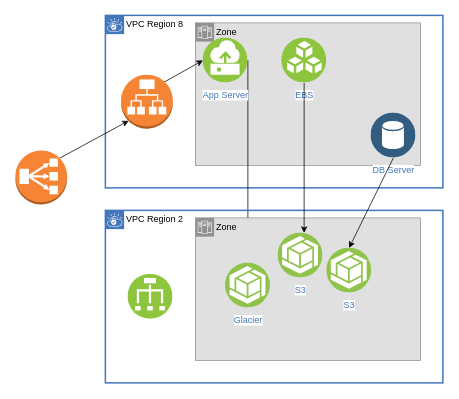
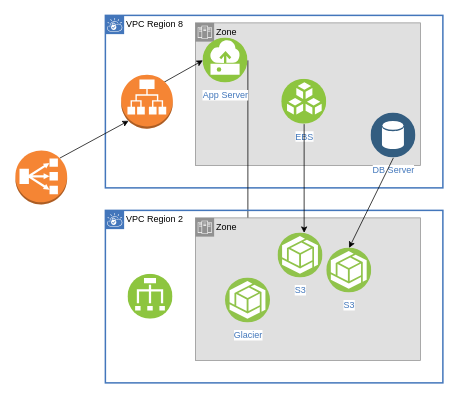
- <mxCell id="6" value="EBS" style="aspect=fixed;perimeter=ellipsePerimeter;html=1;align=center;shadow=0;dashed=0;fontColor=#4277BB;labelBackgroundColor=#ffffff;fontSize=12;spacingTop=3;image;image=img/lib/ibm/vpc/BlockStorage.svg;" parent="3" vertex="1"><mxGeometry x="115" y="20" width="60" height="60" as="geometry" /></mxCell>
+ <mxCell id="6" value="EBS" style="aspect=fixed;perimeter=ellipsePerimeter;html=1;align=center;shadow=0;dashed=0;fontColor=#4277BB;labelBackgroundColor=#ffffff;fontSize=12;spacingTop=3;image;image=img/lib/ibm/vpc/BlockStorage.svg;" parent="3" vertex="1"><mxGeometry x="115" y="75" width="60" height="60" as="geometry" /></mxCell>
- <mxCell id="13" value="Glacier" style="aspect=fixed;perimeter=ellipsePerimeter;html=1;align=center;shadow=0;dashed=0;fontColor=#4277BB;labelBackgroundColor=#ffffff;fontSize=12;spacingTop=3;image;image=img/lib/ibm/vpc/ObjectStorage.svg;" parent="11" vertex="1"><mxGeometry x="40" y="60" width="60" height="60" as="geometry" /></mxCell>
+ <mxCell id="13" value="Glacier" style="aspect=fixed;perimeter=ellipsePerimeter;html=1;align=center;shadow=0;dashed=0;fontColor=#4277BB;labelBackgroundColor=#ffffff;fontSize=12;spacingTop=3;image;image=img/lib/ibm/vpc/ObjectStorage.svg;" parent="11" vertex="1"><mxGeometry x="40" y="80" width="60" height="60" as="geometry" /></mxCell>
